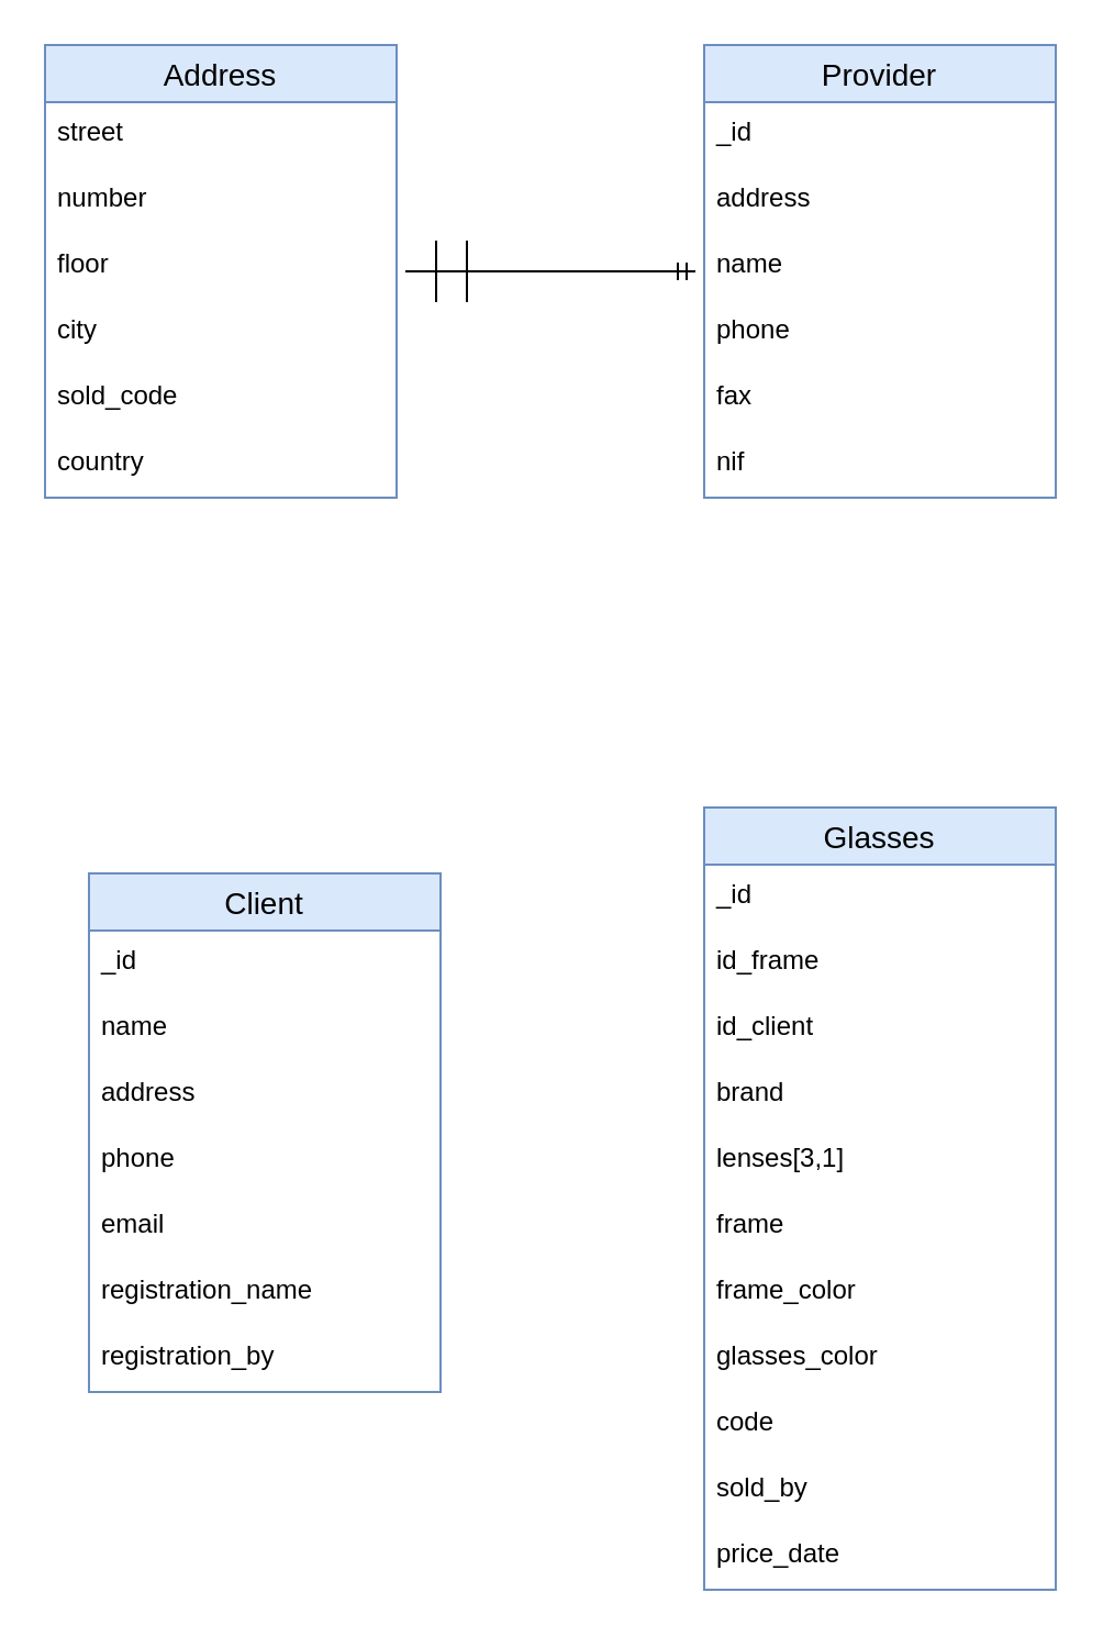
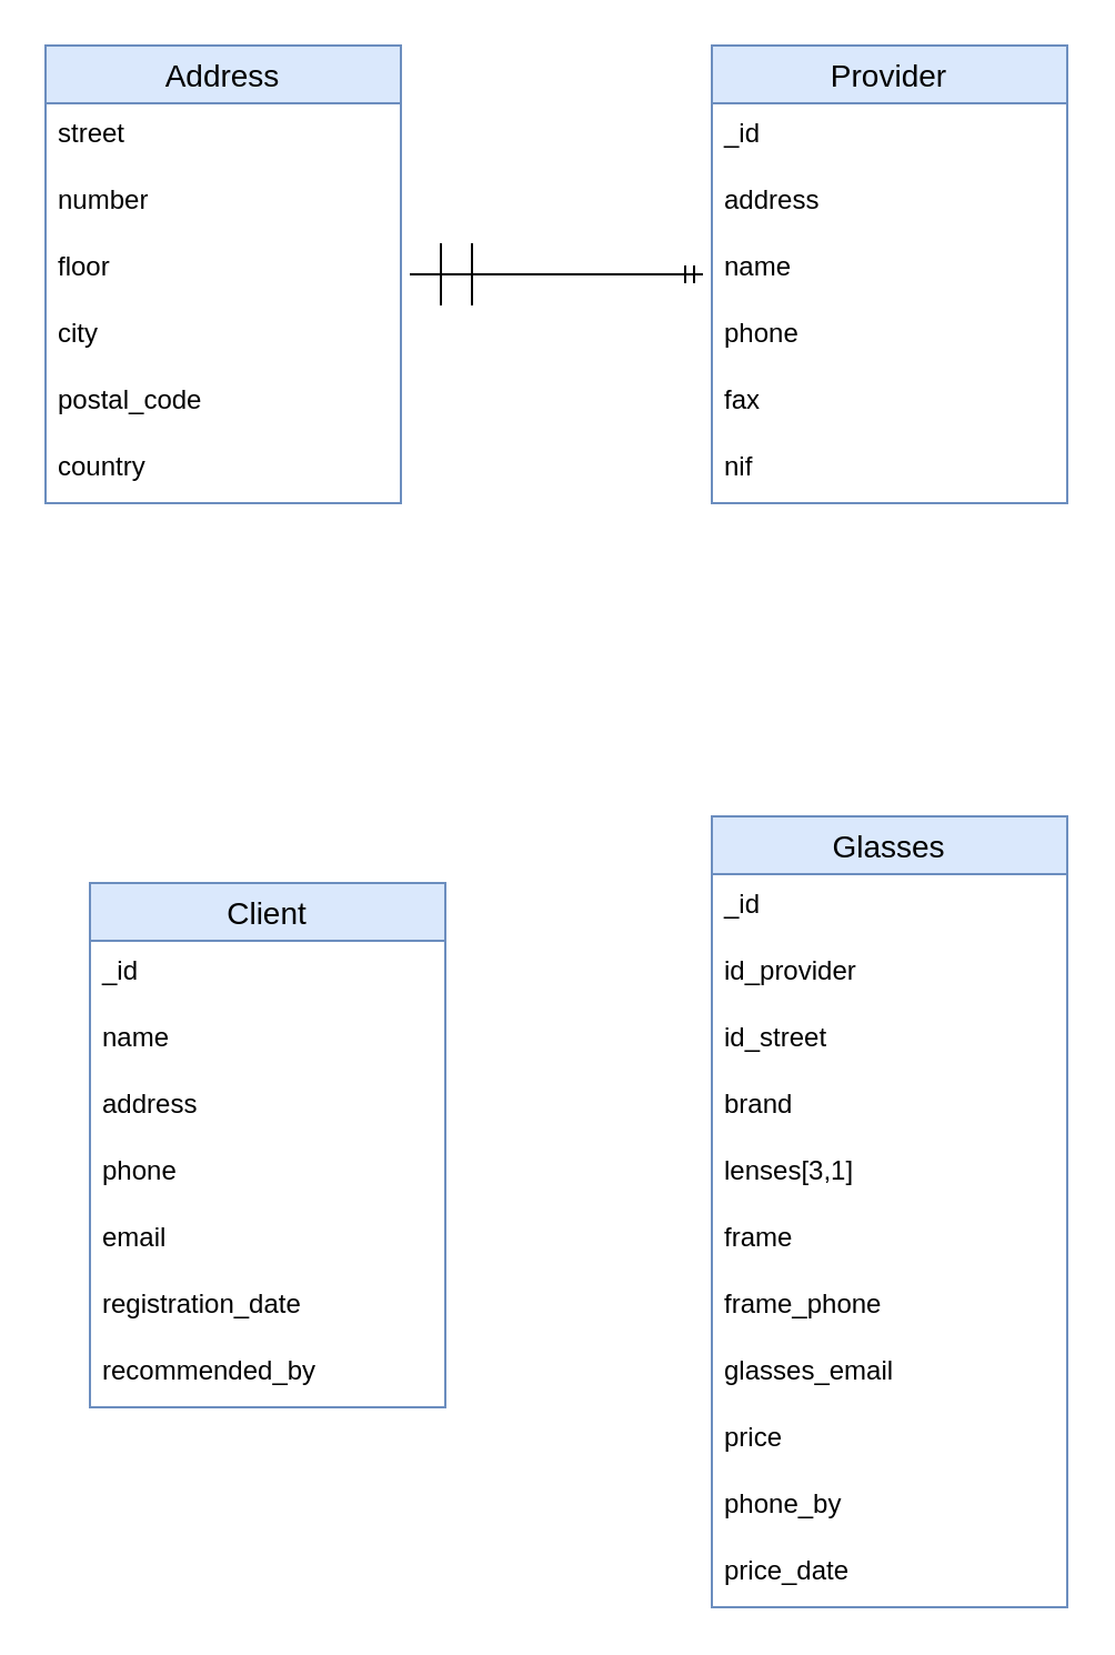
- <mxCell id="14" value="sold_code" style="text;strokeColor=none;fillColor=none;spacingLeft=4;spacingRight=4;overflow=hidden;rotatable=0;points=[[0,0.5],[1,0.5]];portConstraint=eastwest;fontSize=12;" parent="9" vertex="1"><mxGeometry y="146" width="160" height="30" as="geometry" /></mxCell>
+ <mxCell id="14" value="postal_code" style="text;strokeColor=none;fillColor=none;spacingLeft=4;spacingRight=4;overflow=hidden;rotatable=0;points=[[0,0.5],[1,0.5]];portConstraint=eastwest;fontSize=12;" parent="9" vertex="1"><mxGeometry y="146" width="160" height="30" as="geometry" /></mxCell>
- <mxCell id="19" value="id_frame" style="text;strokeColor=none;fillColor=none;spacingLeft=4;spacingRight=4;overflow=hidden;rotatable=0;points=[[0,0.5],[1,0.5]];portConstraint=eastwest;fontSize=12;" parent="17" vertex="1"><mxGeometry y="56" width="160" height="30" as="geometry" /></mxCell>
+ <mxCell id="19" value="id_provider" style="text;strokeColor=none;fillColor=none;spacingLeft=4;spacingRight=4;overflow=hidden;rotatable=0;points=[[0,0.5],[1,0.5]];portConstraint=eastwest;fontSize=12;" parent="17" vertex="1"><mxGeometry y="56" width="160" height="30" as="geometry" /></mxCell>
- <mxCell id="20" value="id_client" style="text;strokeColor=none;fillColor=none;spacingLeft=4;spacingRight=4;overflow=hidden;rotatable=0;points=[[0,0.5],[1,0.5]];portConstraint=eastwest;fontSize=12;" parent="17" vertex="1"><mxGeometry y="86" width="160" height="30" as="geometry" /></mxCell>
+ <mxCell id="20" value="id_street" style="text;strokeColor=none;fillColor=none;spacingLeft=4;spacingRight=4;overflow=hidden;rotatable=0;points=[[0,0.5],[1,0.5]];portConstraint=eastwest;fontSize=12;" parent="17" vertex="1"><mxGeometry y="86" width="160" height="30" as="geometry" /></mxCell>
- <mxCell id="35" value="registration_name" style="text;strokeColor=none;fillColor=none;spacingLeft=4;spacingRight=4;overflow=hidden;rotatable=0;points=[[0,0.5],[1,0.5]];portConstraint=eastwest;fontSize=12;" parent="29" vertex="1"><mxGeometry y="176" width="160" height="30" as="geometry" /></mxCell>
+ <mxCell id="35" value="registration_date" style="text;strokeColor=none;fillColor=none;spacingLeft=4;spacingRight=4;overflow=hidden;rotatable=0;points=[[0,0.5],[1,0.5]];portConstraint=eastwest;fontSize=12;" parent="29" vertex="1"><mxGeometry y="176" width="160" height="30" as="geometry" /></mxCell>
- <mxCell id="24" value="frame_color" style="text;strokeColor=none;fillColor=none;spacingLeft=4;spacingRight=4;overflow=hidden;rotatable=0;points=[[0,0.5],[1,0.5]];portConstraint=eastwest;fontSize=12;" parent="17" vertex="1"><mxGeometry y="206" width="160" height="30" as="geometry" /></mxCell>
+ <mxCell id="24" value="frame_phone" style="text;strokeColor=none;fillColor=none;spacingLeft=4;spacingRight=4;overflow=hidden;rotatable=0;points=[[0,0.5],[1,0.5]];portConstraint=eastwest;fontSize=12;" parent="17" vertex="1"><mxGeometry y="206" width="160" height="30" as="geometry" /></mxCell>
- <mxCell id="36" value="registration_by" style="text;strokeColor=none;fillColor=none;spacingLeft=4;spacingRight=4;overflow=hidden;rotatable=0;points=[[0,0.5],[1,0.5]];portConstraint=eastwest;fontSize=12;" parent="29" vertex="1"><mxGeometry y="206" width="160" height="30" as="geometry" /></mxCell>
+ <mxCell id="36" value="recommended_by" style="text;strokeColor=none;fillColor=none;spacingLeft=4;spacingRight=4;overflow=hidden;rotatable=0;points=[[0,0.5],[1,0.5]];portConstraint=eastwest;fontSize=12;" parent="29" vertex="1"><mxGeometry y="206" width="160" height="30" as="geometry" /></mxCell>
- <mxCell id="25" value="glasses_color" style="text;strokeColor=none;fillColor=none;spacingLeft=4;spacingRight=4;overflow=hidden;rotatable=0;points=[[0,0.5],[1,0.5]];portConstraint=eastwest;fontSize=12;" parent="17" vertex="1"><mxGeometry y="236" width="160" height="30" as="geometry" /></mxCell>
+ <mxCell id="25" value="glasses_email" style="text;strokeColor=none;fillColor=none;spacingLeft=4;spacingRight=4;overflow=hidden;rotatable=0;points=[[0,0.5],[1,0.5]];portConstraint=eastwest;fontSize=12;" parent="17" vertex="1"><mxGeometry y="236" width="160" height="30" as="geometry" /></mxCell>
- <mxCell id="26" value="code" style="text;strokeColor=none;fillColor=none;spacingLeft=4;spacingRight=4;overflow=hidden;rotatable=0;points=[[0,0.5],[1,0.5]];portConstraint=eastwest;fontSize=12;" parent="17" vertex="1"><mxGeometry y="266" width="160" height="30" as="geometry" /></mxCell>
+ <mxCell id="26" value="price" style="text;strokeColor=none;fillColor=none;spacingLeft=4;spacingRight=4;overflow=hidden;rotatable=0;points=[[0,0.5],[1,0.5]];portConstraint=eastwest;fontSize=12;" parent="17" vertex="1"><mxGeometry y="266" width="160" height="30" as="geometry" /></mxCell>
- <mxCell id="27" value="sold_by" style="text;strokeColor=none;fillColor=none;spacingLeft=4;spacingRight=4;overflow=hidden;rotatable=0;points=[[0,0.5],[1,0.5]];portConstraint=eastwest;fontSize=12;" parent="17" vertex="1"><mxGeometry y="296" width="160" height="30" as="geometry" /></mxCell>
+ <mxCell id="27" value="phone_by" style="text;strokeColor=none;fillColor=none;spacingLeft=4;spacingRight=4;overflow=hidden;rotatable=0;points=[[0,0.5],[1,0.5]];portConstraint=eastwest;fontSize=12;" parent="17" vertex="1"><mxGeometry y="296" width="160" height="30" as="geometry" /></mxCell>
